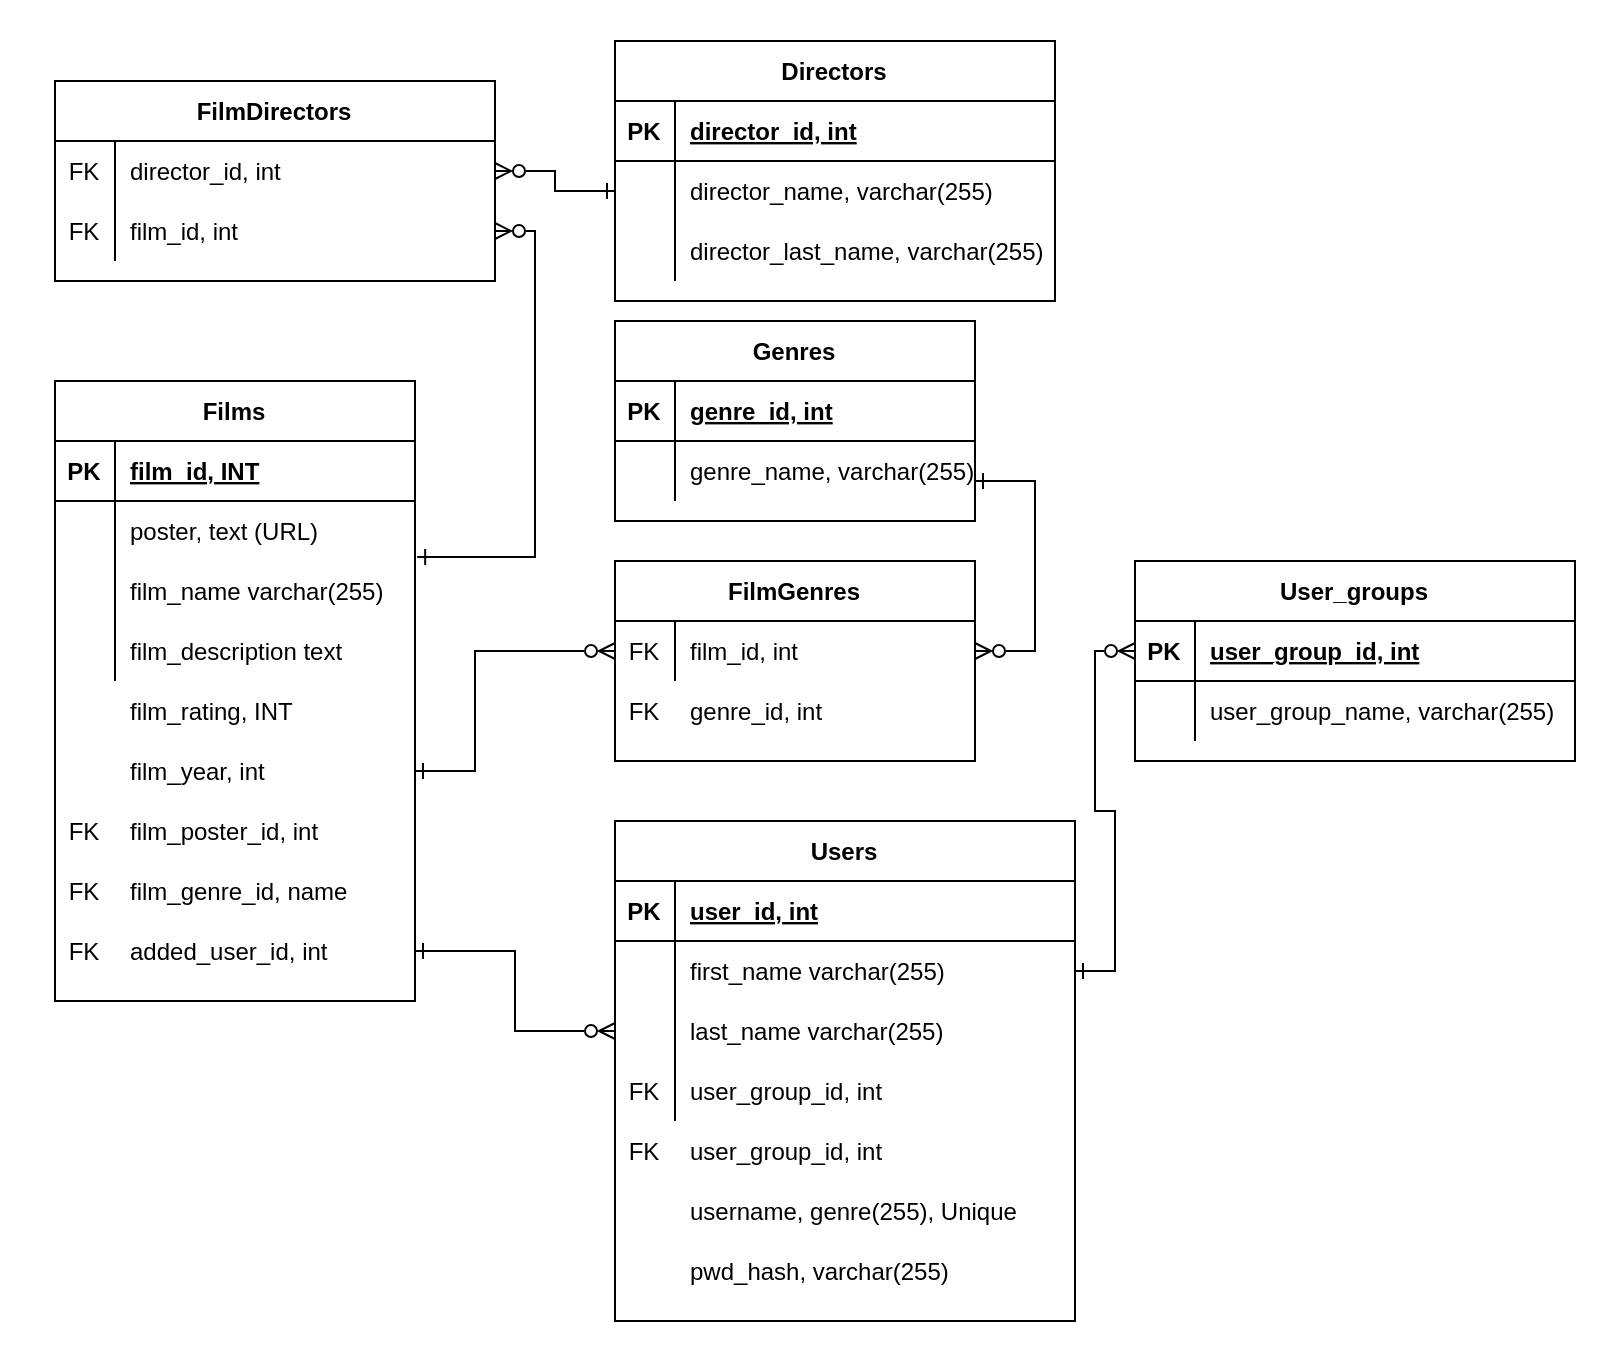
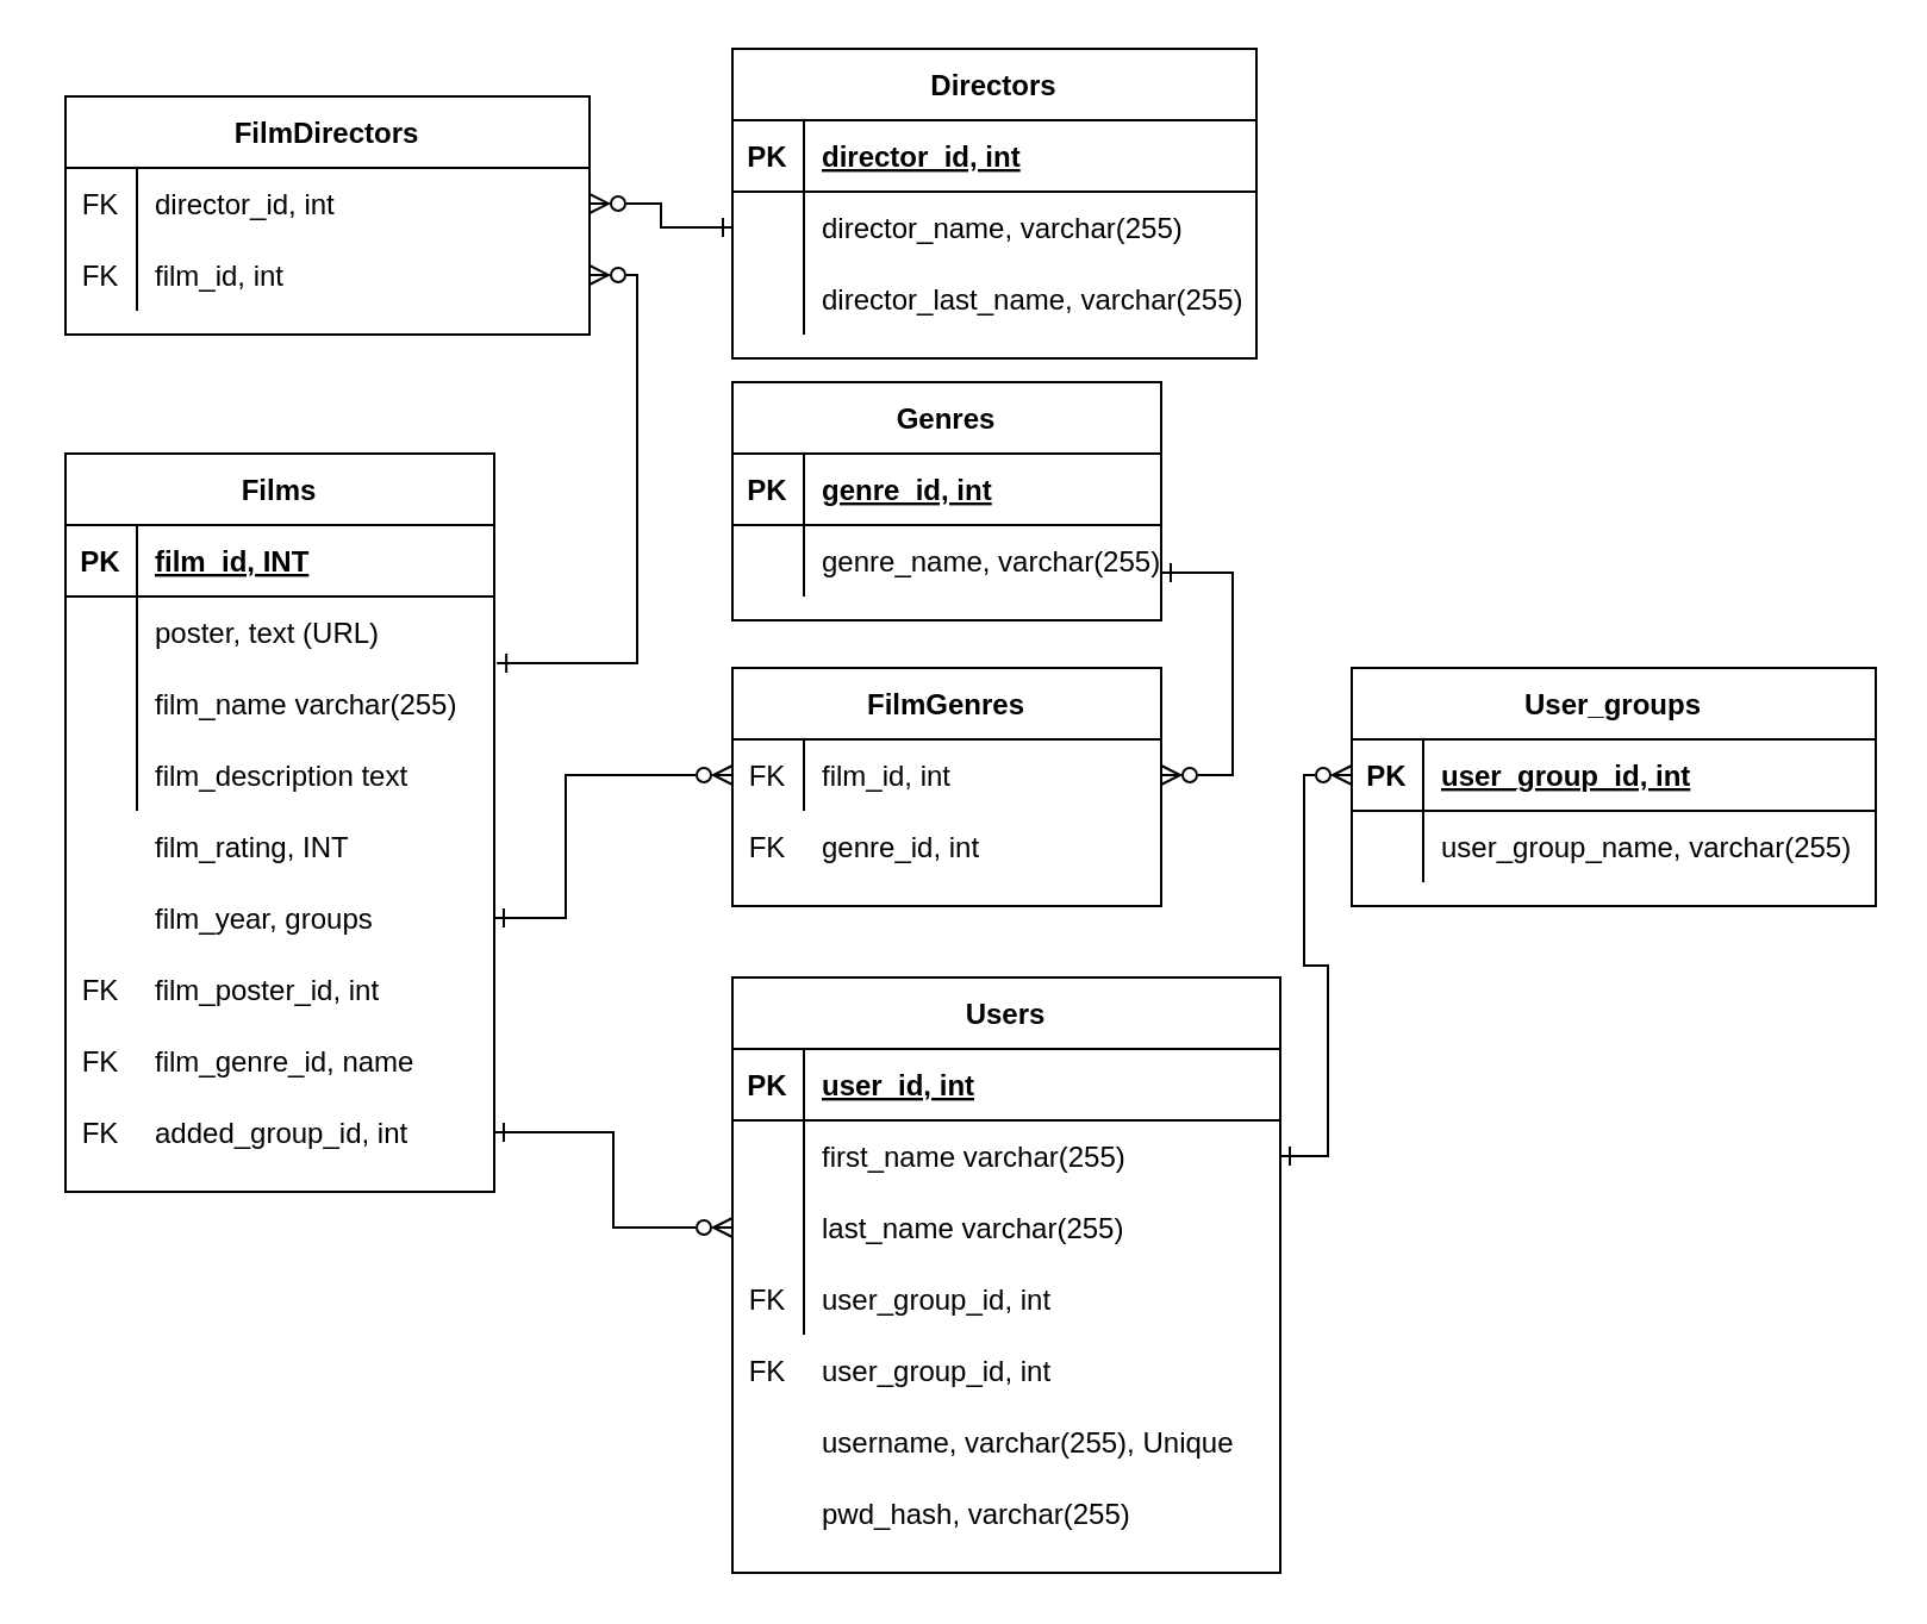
- <mxCell id="19" value="film_year, int" style="shape=partialRectangle;connectable=0;fillColor=none;top=0;left=0;bottom=0;right=0;align=left;spacingLeft=6;overflow=hidden;" parent="18" vertex="1"><mxGeometry x="30" width="150" height="30" as="geometry"><mxRectangle width="150" height="30" as="alternateBounds" /></mxGeometry></mxCell>
+ <mxCell id="19" value="film_year, groups" style="shape=partialRectangle;connectable=0;fillColor=none;top=0;left=0;bottom=0;right=0;align=left;spacingLeft=6;overflow=hidden;" parent="18" vertex="1"><mxGeometry x="30" width="150" height="30" as="geometry"><mxRectangle width="150" height="30" as="alternateBounds" /></mxGeometry></mxCell>
- <mxCell id="28" value="added_user_id, int" style="shape=partialRectangle;connectable=0;fillColor=none;top=0;left=0;bottom=0;right=0;align=left;spacingLeft=6;overflow=hidden;" parent="26" vertex="1"><mxGeometry x="30" width="150" height="30" as="geometry"><mxRectangle width="150" height="30" as="alternateBounds" /></mxGeometry></mxCell>
+ <mxCell id="28" value="added_group_id, int" style="shape=partialRectangle;connectable=0;fillColor=none;top=0;left=0;bottom=0;right=0;align=left;spacingLeft=6;overflow=hidden;" parent="26" vertex="1"><mxGeometry x="30" width="150" height="30" as="geometry"><mxRectangle width="150" height="30" as="alternateBounds" /></mxGeometry></mxCell>
- <mxCell id="90" value="username, genre(255), Unique" style="shape=partialRectangle;connectable=0;fillColor=none;top=0;left=0;bottom=0;right=0;align=left;spacingLeft=6;overflow=hidden;" vertex="1" parent="1"><mxGeometry x="330" y="590" width="190" height="30" as="geometry"><mxRectangle width="190" height="30" as="alternateBounds" /></mxGeometry></mxCell>
+ <mxCell id="90" value="username, varchar(255), Unique" style="shape=partialRectangle;connectable=0;fillColor=none;top=0;left=0;bottom=0;right=0;align=left;spacingLeft=6;overflow=hidden;" vertex="1" parent="1"><mxGeometry x="330" y="590" width="190" height="30" as="geometry"><mxRectangle width="190" height="30" as="alternateBounds" /></mxGeometry></mxCell>
